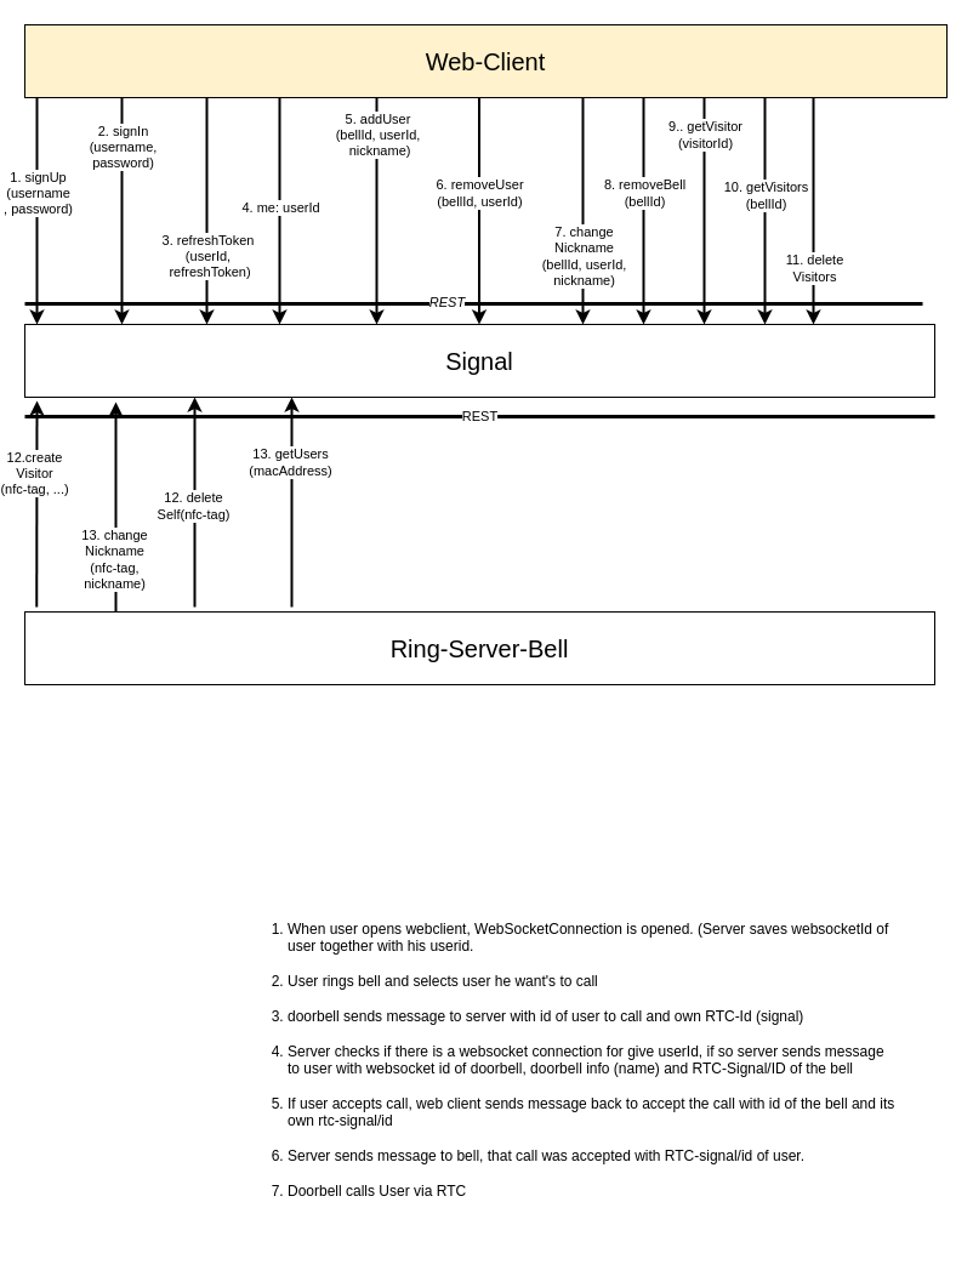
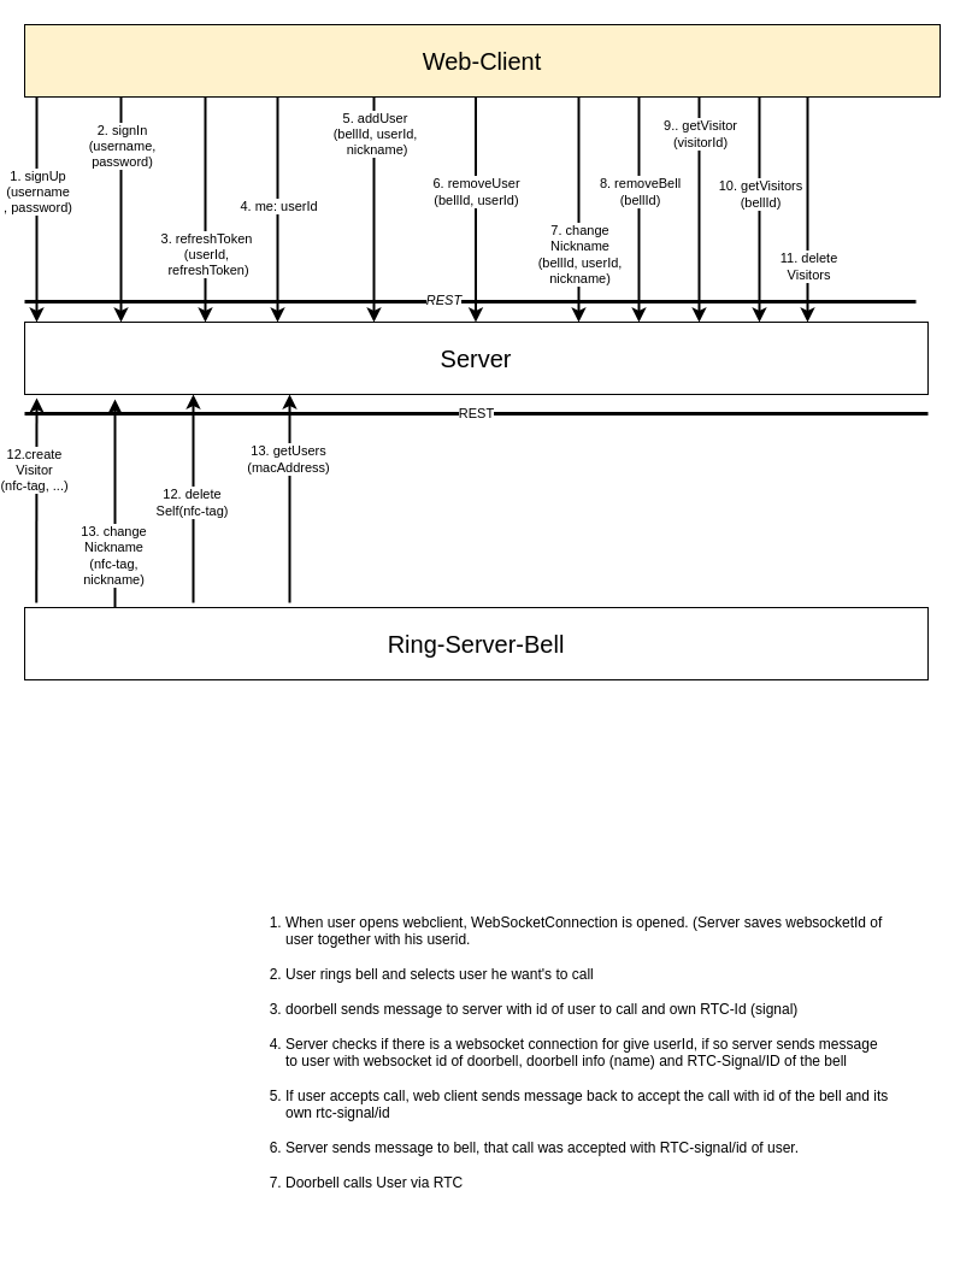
- <mxCell id="2" value="&lt;font style=&quot;font-size: 20px;&quot;&gt;Signal&lt;/font&gt;" style="rounded=0;whiteSpace=wrap;html=1;" parent="1" vertex="1"><mxGeometry x="20" y="267" width="750" height="60" as="geometry" /></mxCell>
+ <mxCell id="2" value="&lt;font style=&quot;font-size: 20px;&quot;&gt;Server&lt;/font&gt;" style="rounded=0;whiteSpace=wrap;html=1;" parent="1" vertex="1"><mxGeometry x="20" y="267" width="750" height="60" as="geometry" /></mxCell>
